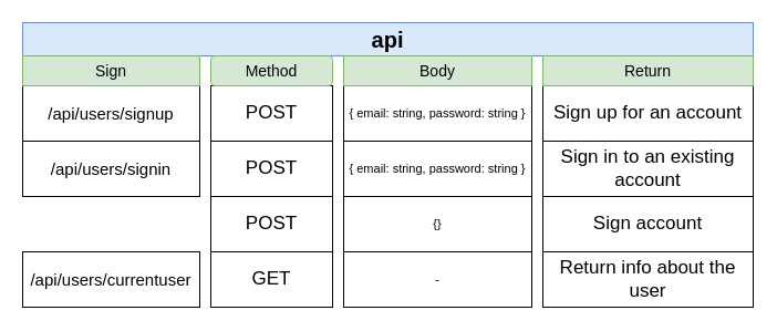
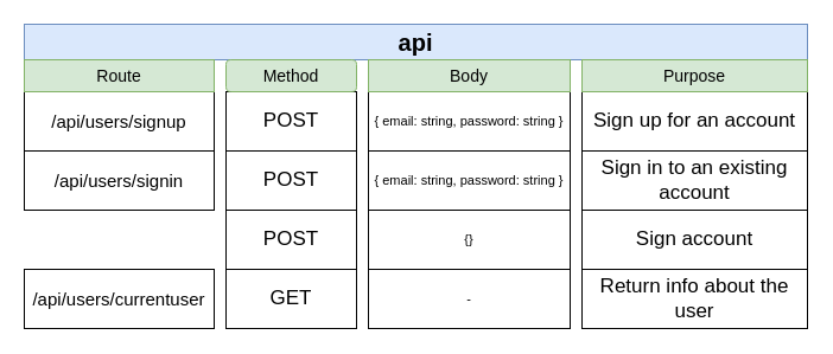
- <mxCell id="8" value="Sign" style="rounded=0;whiteSpace=wrap;html=1;fontSize=14;align=center;fillColor=#d5e8d4;strokeColor=#82b366;" vertex="1" parent="1"><mxGeometry x="20" y="50" width="160" height="27" as="geometry" /></mxCell>
+ <mxCell id="8" value="Route" style="rounded=0;whiteSpace=wrap;html=1;fontSize=14;align=center;fillColor=#d5e8d4;strokeColor=#82b366;" vertex="1" parent="1"><mxGeometry x="20" y="50" width="160" height="27" as="geometry" /></mxCell>
- <mxCell id="10" value="Return" style="rounded=0;whiteSpace=wrap;html=1;fontSize=14;align=center;fillColor=#d5e8d4;strokeColor=#82b366;" vertex="1" parent="1"><mxGeometry x="490" y="50" width="190" height="27" as="geometry" /></mxCell>
+ <mxCell id="10" value="Purpose" style="rounded=0;whiteSpace=wrap;html=1;fontSize=14;align=center;fillColor=#d5e8d4;strokeColor=#82b366;" vertex="1" parent="1"><mxGeometry x="490" y="50" width="190" height="27" as="geometry" /></mxCell>
